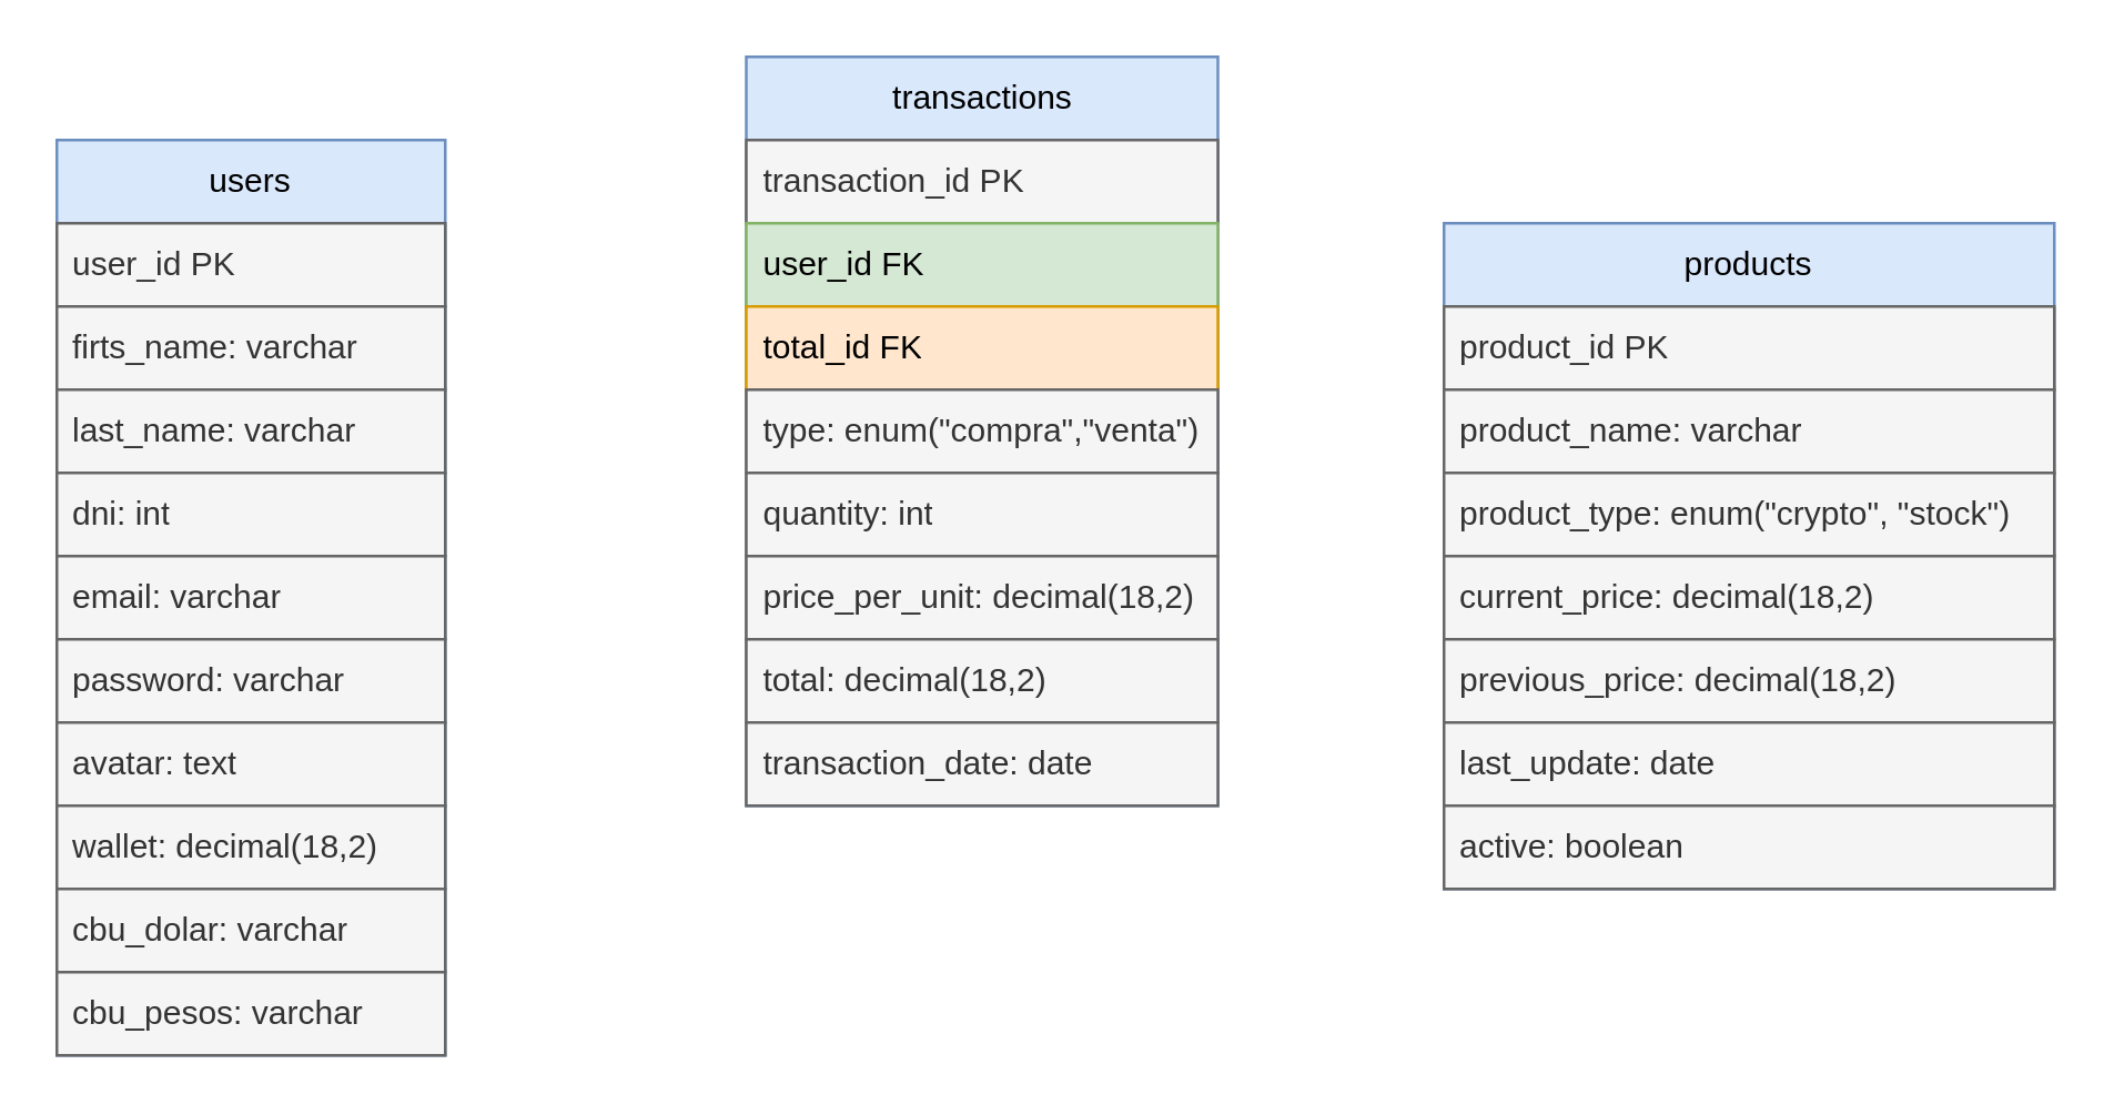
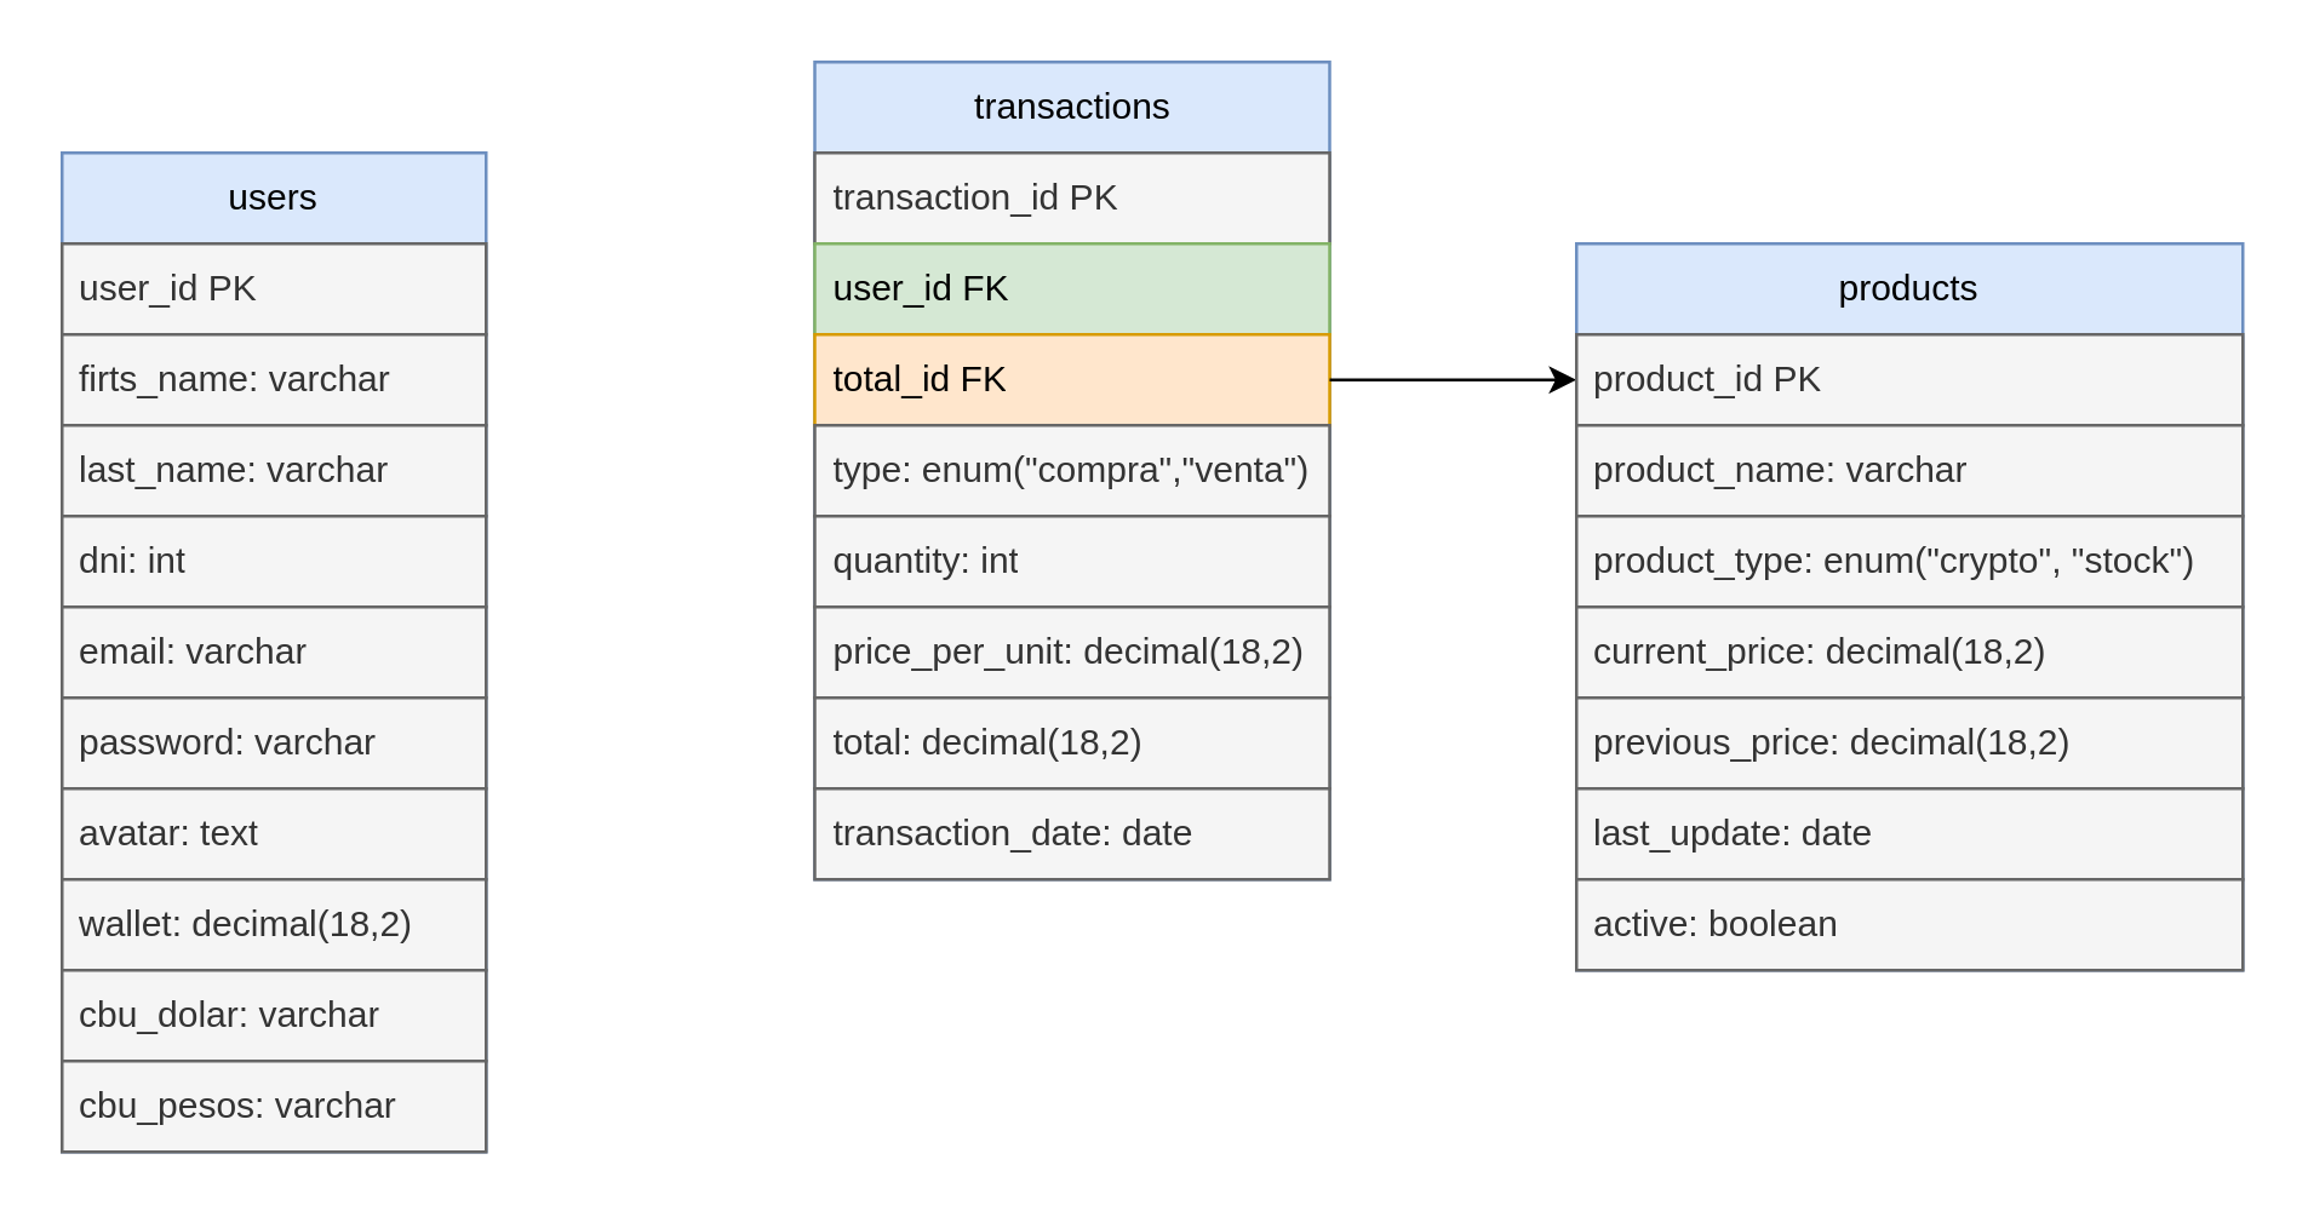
+ <mxCell id="22" style="edgeStyle=orthogonalEdgeStyle;rounded=0;orthogonalLoop=1;jettySize=auto;html=1;exitX=1;exitY=0.5;exitDx=0;exitDy=0;entryX=0;entryY=0.5;entryDx=0;entryDy=0;" edge="1" parent="1" source="16" target="24"><mxGeometry relative="1" as="geometry"><mxPoint x="580" y="90" as="sourcePoint" /><mxPoint x="520" y="135" as="targetPoint" /></mxGeometry></mxCell>
